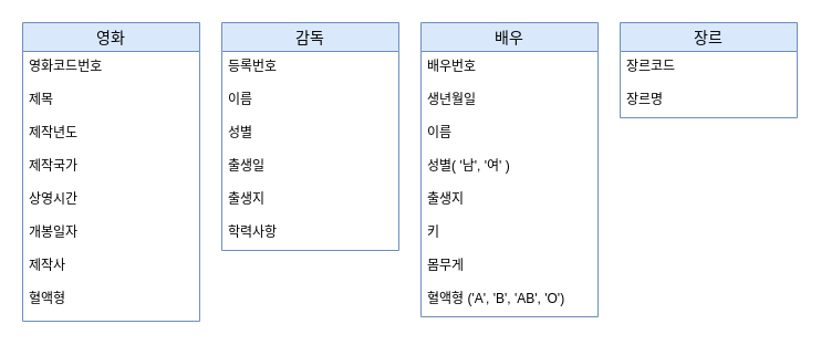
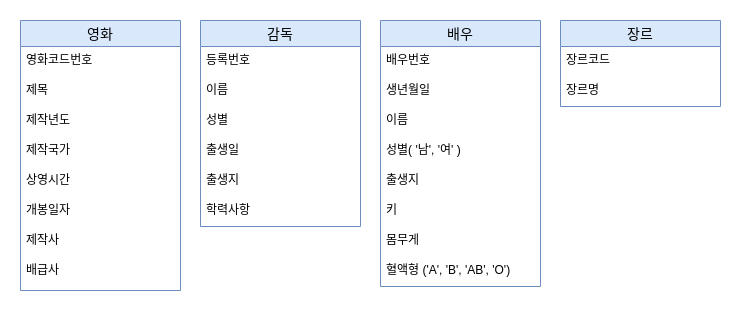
- <mxCell id="10" value="혈액형" style="text;strokeColor=none;fillColor=none;spacingLeft=4;spacingRight=4;overflow=hidden;rotatable=0;points=[[0,0.5],[1,0.5]];portConstraint=eastwest;fontSize=12;" vertex="1" parent="2"><mxGeometry y="236" width="160" height="34" as="geometry" /></mxCell>
+ <mxCell id="10" value="배급사" style="text;strokeColor=none;fillColor=none;spacingLeft=4;spacingRight=4;overflow=hidden;rotatable=0;points=[[0,0.5],[1,0.5]];portConstraint=eastwest;fontSize=12;" vertex="1" parent="2"><mxGeometry y="236" width="160" height="34" as="geometry" /></mxCell>
